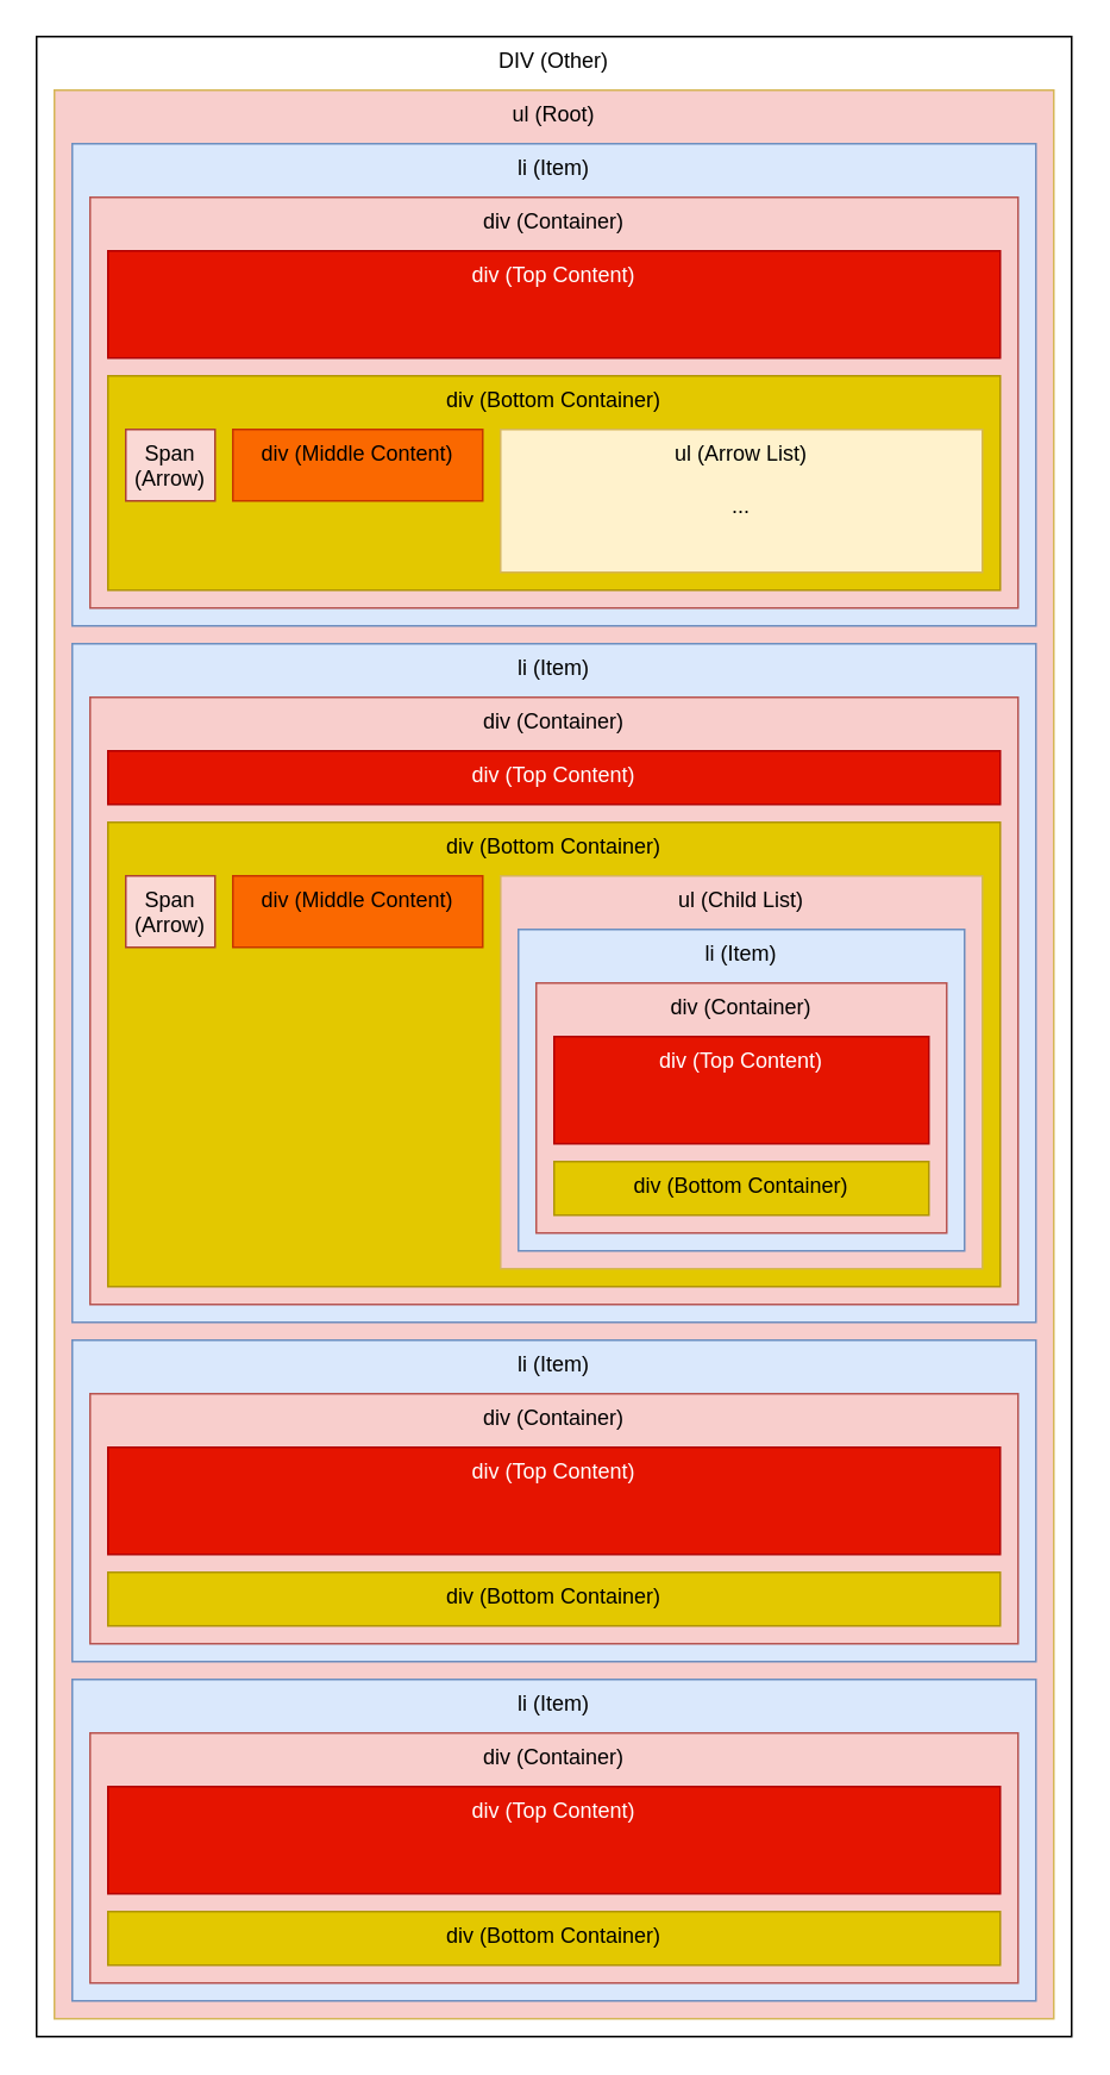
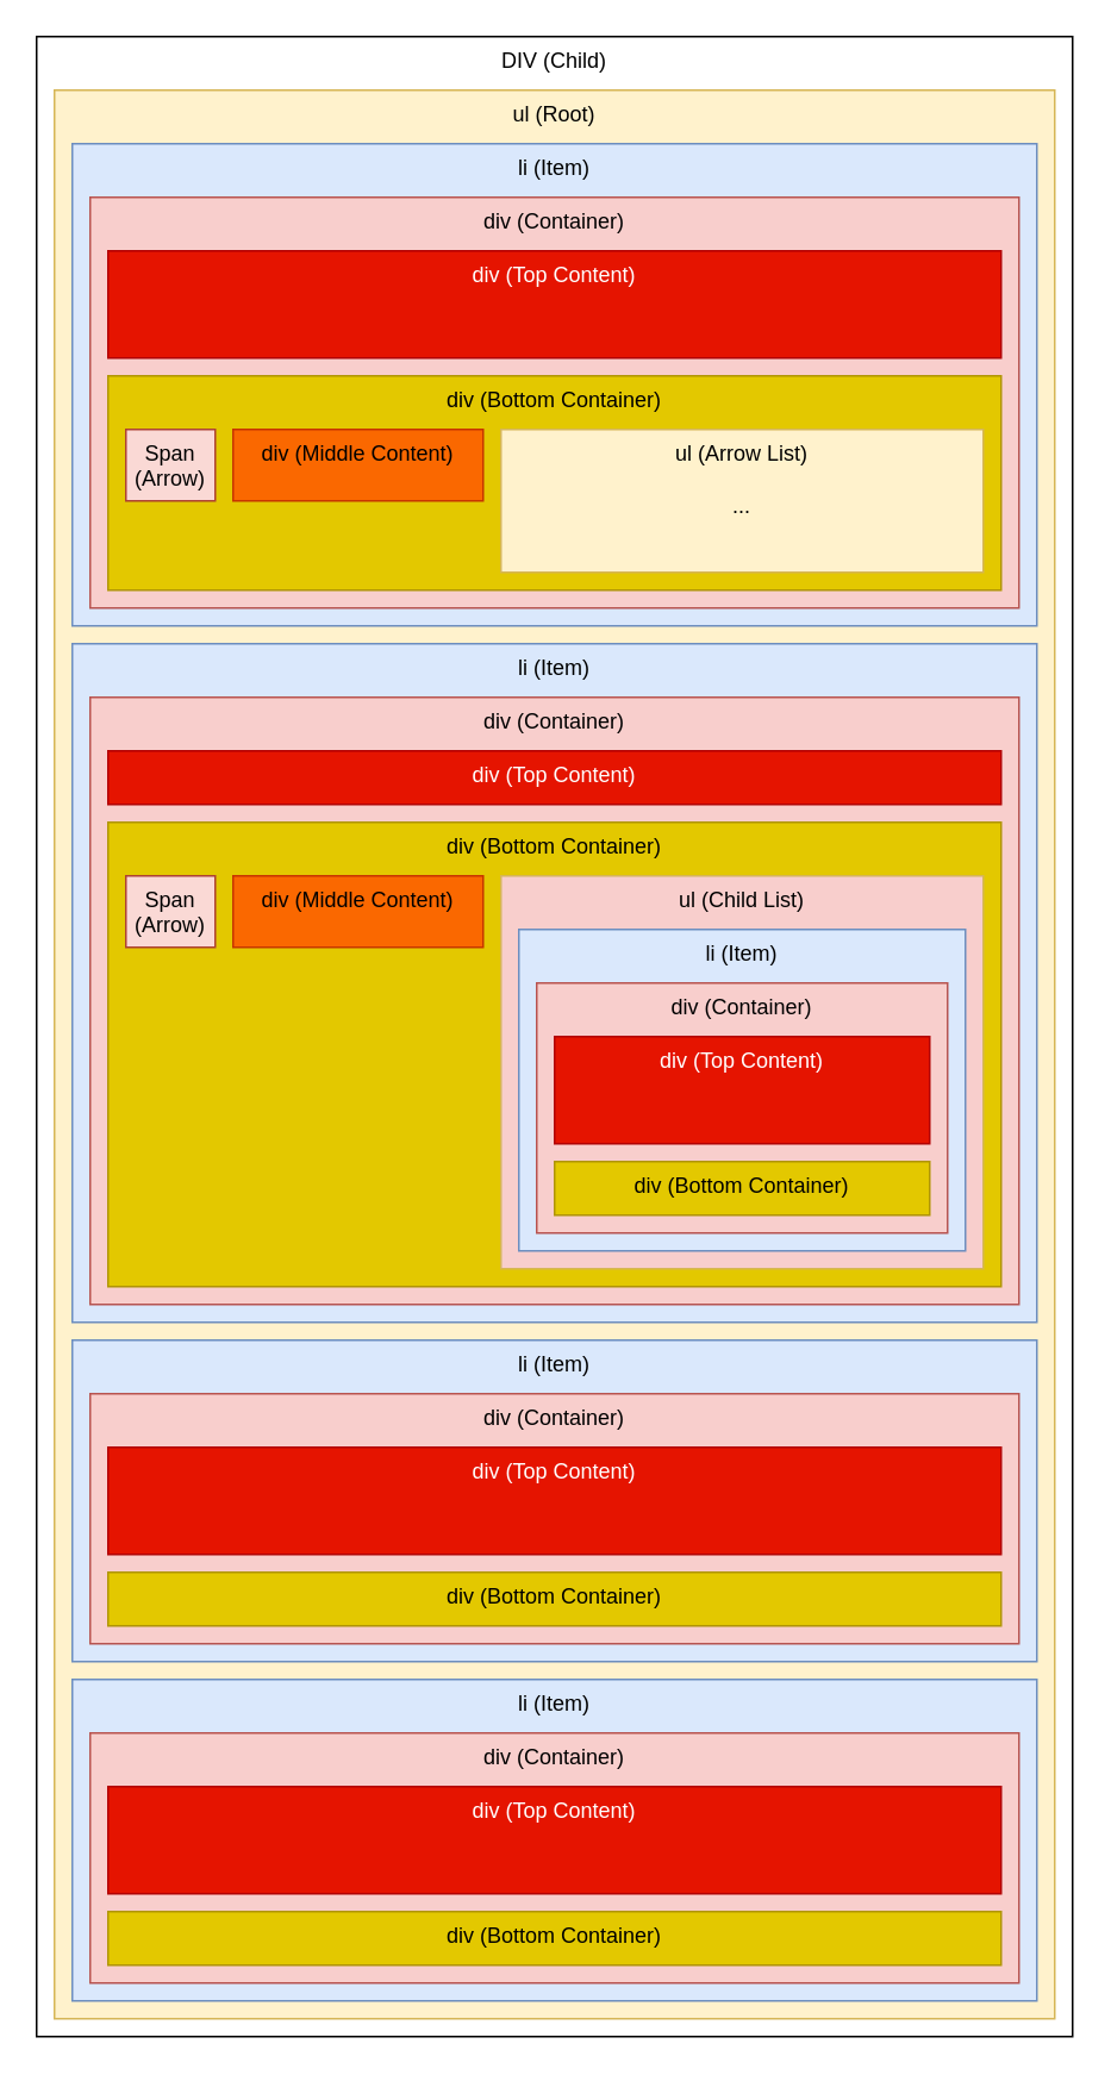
- <mxCell id="2" value="DIV (Other)" style="rounded=0;whiteSpace=wrap;html=1;fillColor=default;verticalAlign=top;" vertex="1" parent="1"><mxGeometry x="20" y="20" width="580" height="1120" as="geometry" /></mxCell>
+ <mxCell id="2" value="DIV (Child)" style="rounded=0;whiteSpace=wrap;html=1;fillColor=default;verticalAlign=top;" vertex="1" parent="1"><mxGeometry x="20" y="20" width="580" height="1120" as="geometry" /></mxCell>
- <mxCell id="3" value="ul (Root)" style="rounded=0;whiteSpace=wrap;html=1;fillColor=#f8cecc;verticalAlign=top;strokeColor=#d6b656;" vertex="1" parent="1"><mxGeometry x="30" y="50" width="560" height="1080" as="geometry" /></mxCell>
+ <mxCell id="3" value="ul (Root)" style="rounded=0;whiteSpace=wrap;html=1;fillColor=#fff2cc;verticalAlign=top;strokeColor=#d6b656;" vertex="1" parent="1"><mxGeometry x="30" y="50" width="560" height="1080" as="geometry" /></mxCell>
